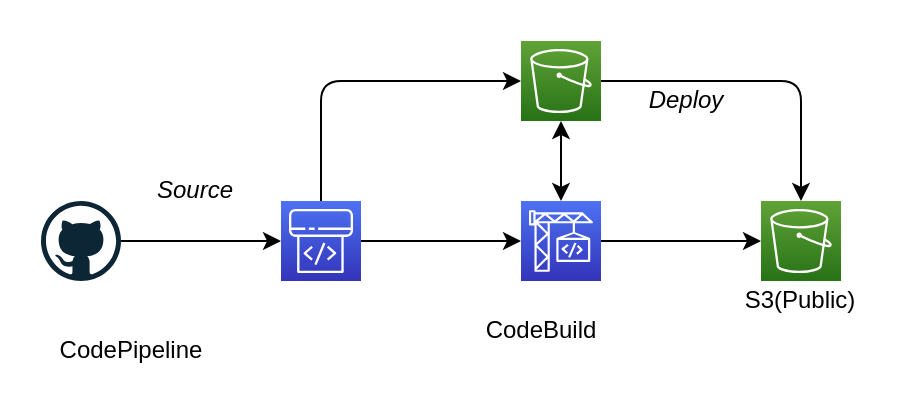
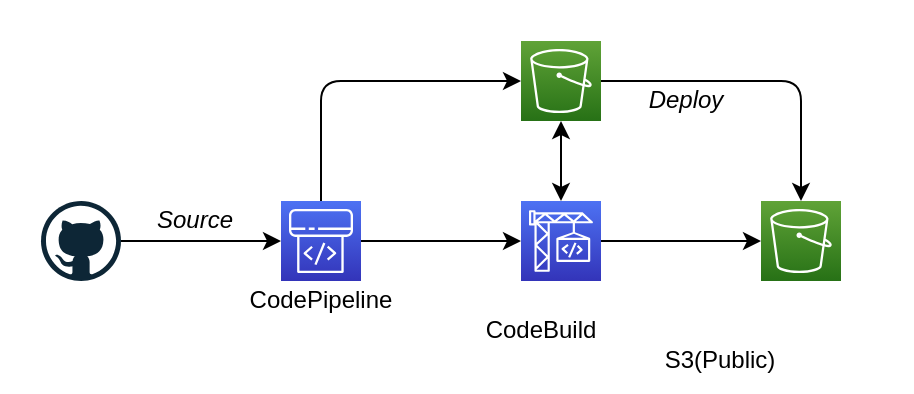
- <mxCell id="17" value="&lt;i&gt;Source&lt;/i&gt;" style="text;html=1;strokeColor=none;fillColor=none;align=center;verticalAlign=middle;whiteSpace=wrap;rounded=0;" vertex="1" parent="1"><mxGeometry x="70" y="85" width="55" height="20" as="geometry" /></mxCell>
+ <mxCell id="17" value="&lt;i&gt;Source&lt;/i&gt;" style="text;html=1;strokeColor=none;fillColor=none;align=center;verticalAlign=middle;whiteSpace=wrap;rounded=0;" vertex="1" parent="1"><mxGeometry x="70" y="100" width="55" height="20" as="geometry" /></mxCell>
- <mxCell id="10" value="S3(Public)" style="text;html=1;strokeColor=none;fillColor=none;align=center;verticalAlign=middle;whiteSpace=wrap;rounded=0;" vertex="1" parent="1"><mxGeometry x="365" y="140" width="70" height="20" as="geometry" /></mxCell>
+ <mxCell id="10" value="S3(Public)" style="text;html=1;strokeColor=none;fillColor=none;align=center;verticalAlign=middle;whiteSpace=wrap;rounded=0;" vertex="1" parent="1"><mxGeometry x="325" y="170" width="70" height="20" as="geometry" /></mxCell>
- <mxCell id="8" value="CodePipeline" style="text;html=1;strokeColor=none;fillColor=none;align=center;verticalAlign=middle;whiteSpace=wrap;rounded=0;" vertex="1" parent="1"><mxGeometry x="22.5" y="165" width="85" height="20" as="geometry" /></mxCell>
+ <mxCell id="8" value="CodePipeline" style="text;html=1;strokeColor=none;fillColor=none;align=center;verticalAlign=middle;whiteSpace=wrap;rounded=0;" vertex="1" parent="1"><mxGeometry x="117.5" y="140" width="85" height="20" as="geometry" /></mxCell>
